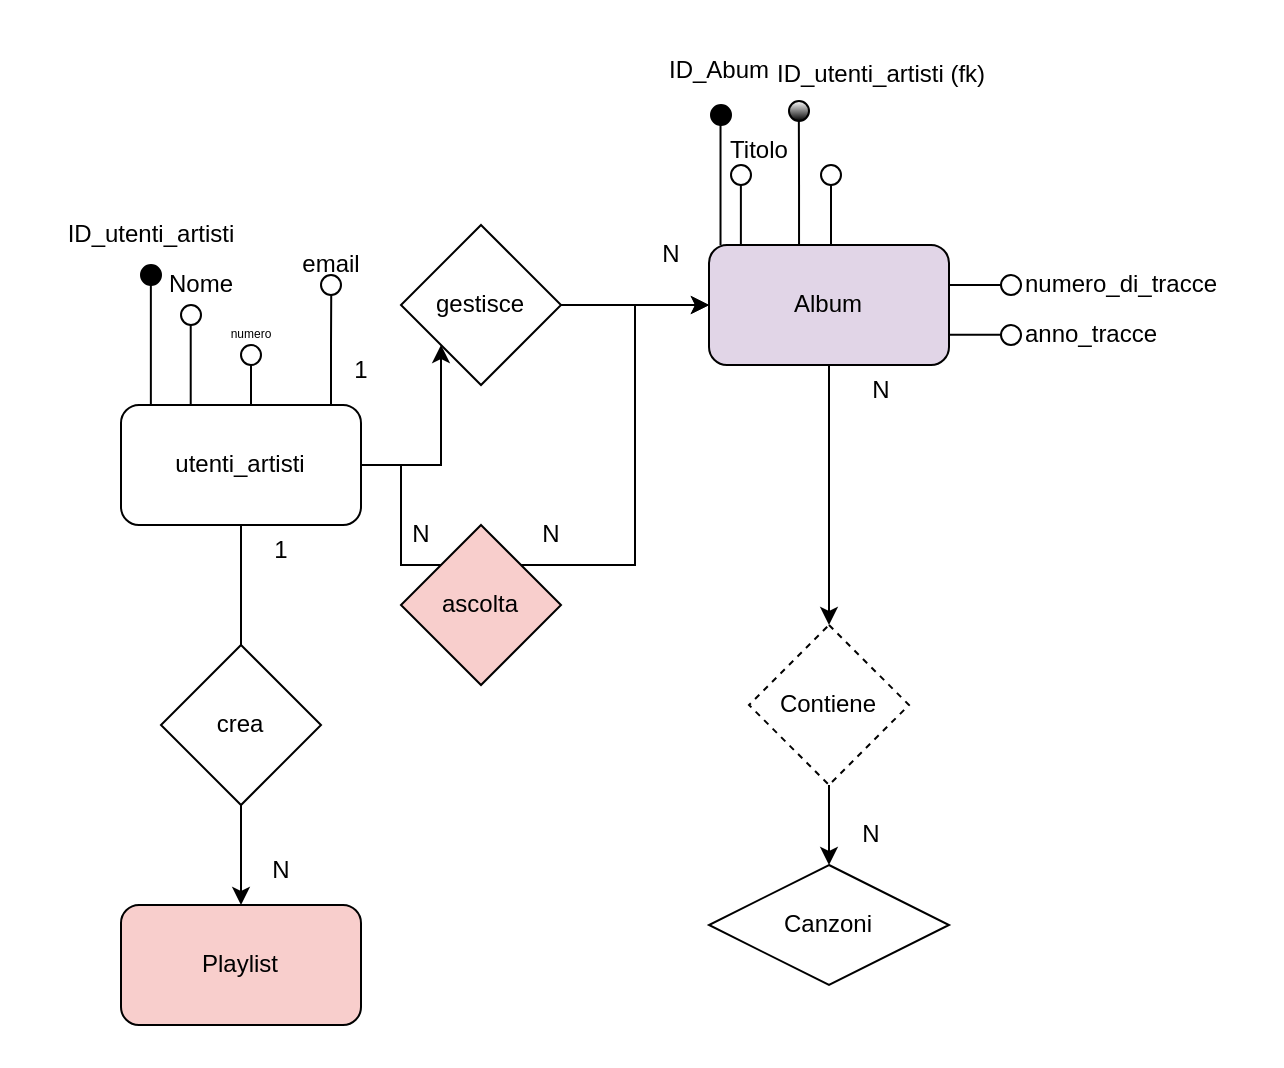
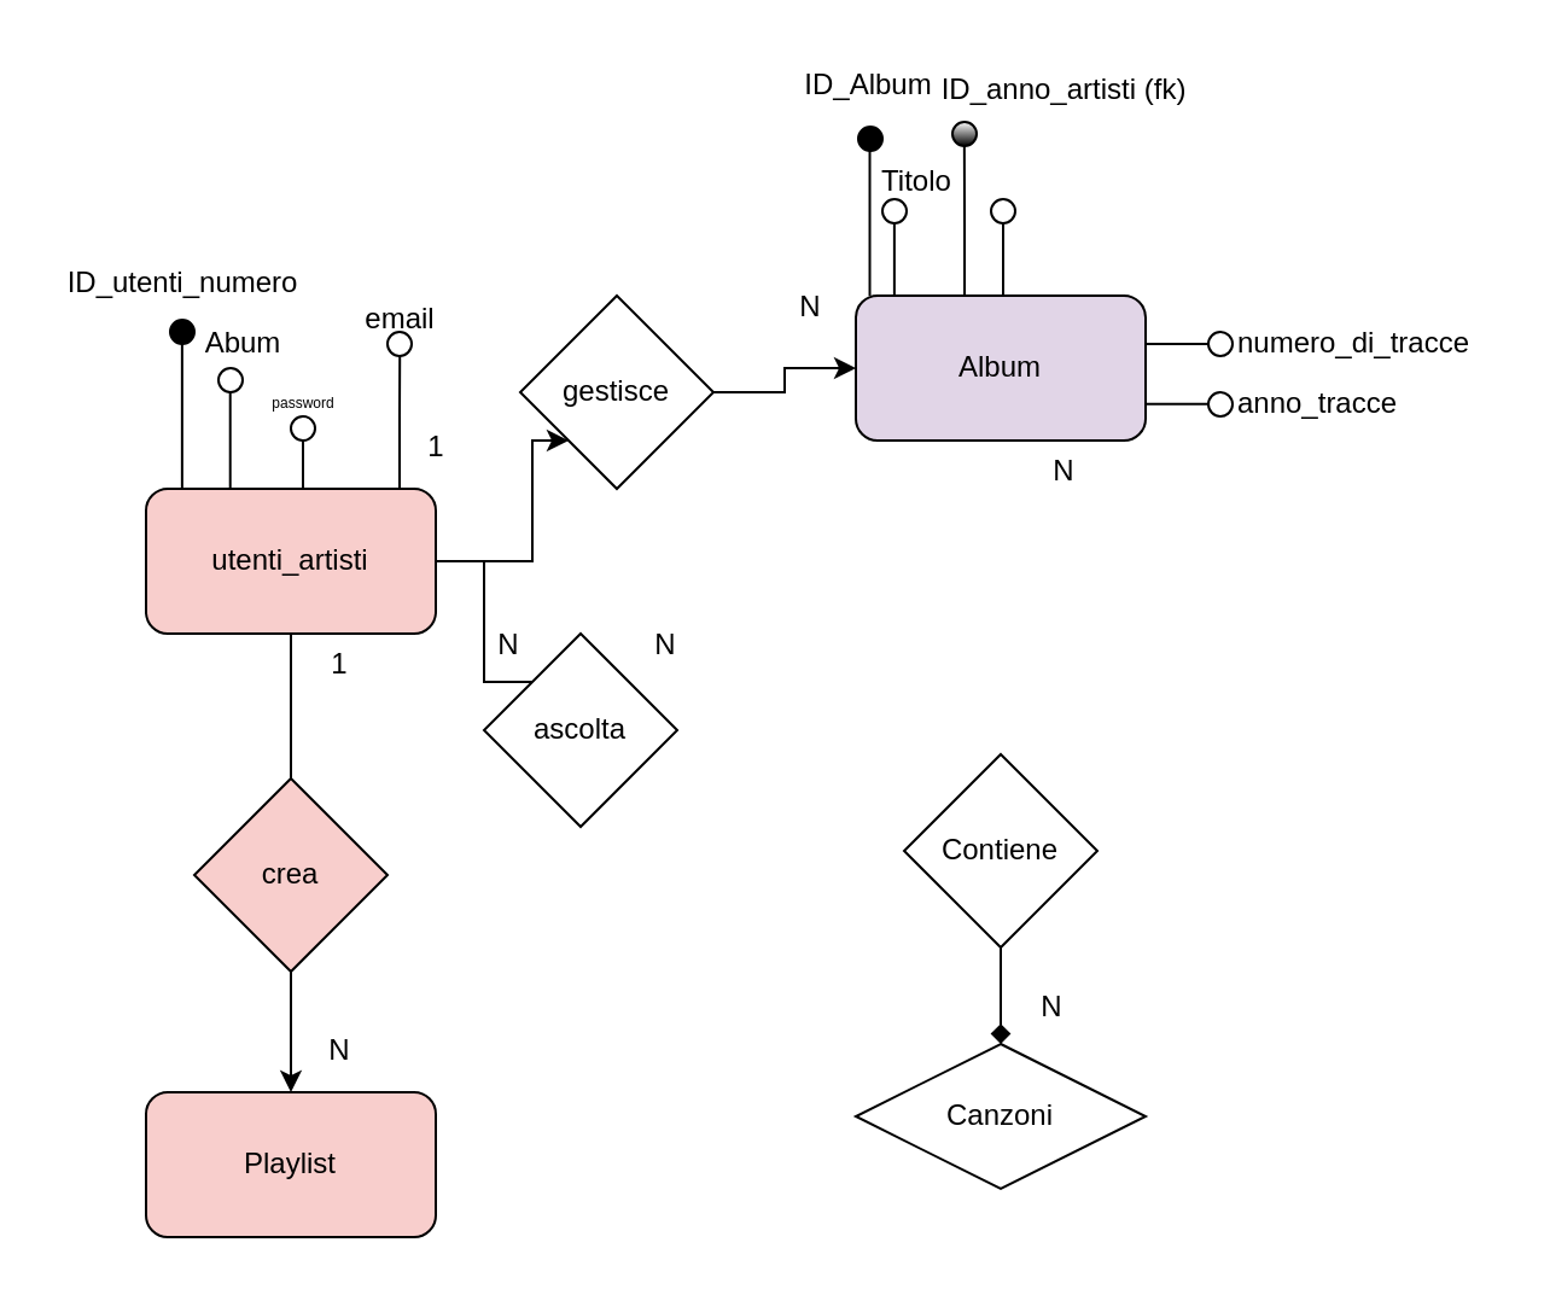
- <mxCell id="28" value="ID_Abum" style="text;html=1;align=center;verticalAlign=middle;resizable=0;points=[];autosize=1;strokeColor=none;fillColor=none;" vertex="1" parent="1"><mxGeometry x="324" y="20" width="70" height="30" as="geometry" /></mxCell>
+ <mxCell id="28" value="ID_Album" style="text;html=1;align=center;verticalAlign=middle;resizable=0;points=[];autosize=1;strokeColor=none;fillColor=none;" vertex="1" parent="1"><mxGeometry x="324" y="20" width="70" height="30" as="geometry" /></mxCell>
- <mxCell id="46" value="ID_utenti_artisti (fk)" style="text;html=1;align=center;verticalAlign=middle;resizable=0;points=[];autosize=1;strokeColor=none;fillColor=none;" vertex="1" parent="1"><mxGeometry x="375" y="22" width="130" height="30" as="geometry" /></mxCell>
+ <mxCell id="46" value="ID_anno_artisti (fk)" style="text;html=1;align=center;verticalAlign=middle;resizable=0;points=[];autosize=1;strokeColor=none;fillColor=none;" vertex="1" parent="1"><mxGeometry x="375" y="22" width="130" height="30" as="geometry" /></mxCell>
- <mxCell id="31" value="ID_utenti_artisti" style="text;html=1;align=center;verticalAlign=middle;resizable=0;points=[];autosize=1;strokeColor=none;fillColor=none;" vertex="1" parent="1"><mxGeometry x="20" y="102" width="110" height="30" as="geometry" /></mxCell>
+ <mxCell id="31" value="ID_utenti_numero" style="text;html=1;align=center;verticalAlign=middle;resizable=0;points=[];autosize=1;strokeColor=none;fillColor=none;" vertex="1" parent="1"><mxGeometry x="20" y="102" width="110" height="30" as="geometry" /></mxCell>
- <mxCell id="34" value="&lt;p style=&quot;line-height: 40%;&quot;&gt;&lt;font style=&quot;font-size: 12px;&quot;&gt;Nome&lt;/font&gt;&lt;/p&gt;" style="text;html=1;align=center;verticalAlign=middle;resizable=0;points=[];autosize=1;strokeColor=none;fillColor=none;strokeWidth=1;" vertex="1" parent="1"><mxGeometry x="70" y="122" width="60" height="40" as="geometry" /></mxCell>
+ <mxCell id="34" value="&lt;p style=&quot;line-height: 40%;&quot;&gt;&lt;font style=&quot;font-size: 12px;&quot;&gt;Abum&lt;/font&gt;&lt;/p&gt;" style="text;html=1;align=center;verticalAlign=middle;resizable=0;points=[];autosize=1;strokeColor=none;fillColor=none;strokeWidth=1;" vertex="1" parent="1"><mxGeometry x="70" y="122" width="60" height="40" as="geometry" /></mxCell>
- <mxCell id="6" value="gestisce" style="rhombus;whiteSpace=wrap;html=1;" parent="1" vertex="1"><mxGeometry x="200" y="112" width="80" height="80" as="geometry" /></mxCell>
+ <mxCell id="6" value="gestisce" style="rhombus;whiteSpace=wrap;html=1;" parent="1" vertex="1"><mxGeometry x="215" y="122" width="80" height="80" as="geometry" /></mxCell>
- <mxCell id="40" value="&lt;font style=&quot;font-size: 6px;&quot;&gt;numero&lt;/font&gt;" style="text;html=1;align=center;verticalAlign=middle;resizable=0;points=[];autosize=1;strokeColor=none;fillColor=none;" vertex="1" parent="1"><mxGeometry x="100" y="150" width="50" height="30" as="geometry" /></mxCell>
+ <mxCell id="40" value="&lt;font style=&quot;font-size: 6px;&quot;&gt;password&lt;/font&gt;" style="text;html=1;align=center;verticalAlign=middle;resizable=0;points=[];autosize=1;strokeColor=none;fillColor=none;" vertex="1" parent="1"><mxGeometry x="100" y="150" width="50" height="30" as="geometry" /></mxCell>
- <mxCell id="4" value="utenti_artisti" style="rounded=1;whiteSpace=wrap;html=1;" parent="1" vertex="1"><mxGeometry x="60" y="202" width="120" height="60" as="geometry" /></mxCell>
+ <mxCell id="4" value="utenti_artisti" style="rounded=1;whiteSpace=wrap;html=1;fillColor=#f8cecc;" parent="1" vertex="1"><mxGeometry x="60" y="202" width="120" height="60" as="geometry" /></mxCell>
- <mxCell id="9" style="edgeStyle=orthogonalEdgeStyle;rounded=0;orthogonalLoop=1;jettySize=auto;html=1;exitX=0.5;exitY=1;exitDx=0;exitDy=0;entryX=0.5;entryY=0;entryDx=0;entryDy=0;" parent="1" source="10" target="12" edge="1"><mxGeometry relative="1" as="geometry" /></mxCell>
- <mxCell id="7" style="edgeStyle=orthogonalEdgeStyle;rounded=0;orthogonalLoop=1;jettySize=auto;html=1;exitX=1;exitY=0;exitDx=0;exitDy=0;entryX=0;entryY=0.5;entryDx=0;entryDy=0;" parent="1" source="8" target="10" edge="1"><mxGeometry relative="1" as="geometry" /></mxCell>
- <mxCell id="8" value="ascolta" style="rhombus;whiteSpace=wrap;html=1;fillColor=#f8cecc;" parent="1" vertex="1"><mxGeometry x="200" y="262" width="80" height="80" as="geometry" /></mxCell>
+ <mxCell id="8" value="ascolta" style="rhombus;whiteSpace=wrap;html=1;" parent="1" vertex="1"><mxGeometry x="200" y="262" width="80" height="80" as="geometry" /></mxCell>
- <mxCell id="12" value="Contiene" style="rhombus;whiteSpace=wrap;html=1;dashed=1;" parent="1" vertex="1"><mxGeometry x="374" y="312" width="80" height="80" as="geometry" /></mxCell>
+ <mxCell id="12" value="Contiene" style="rhombus;whiteSpace=wrap;html=1;" parent="1" vertex="1"><mxGeometry x="374" y="312" width="80" height="80" as="geometry" /></mxCell>
- <mxCell id="23" value="crea" style="rhombus;whiteSpace=wrap;html=1;" vertex="1" parent="1"><mxGeometry x="80" y="322" width="80" height="80" as="geometry" /></mxCell>
+ <mxCell id="23" value="crea" style="rhombus;whiteSpace=wrap;html=1;fillColor=#f8cecc;" vertex="1" parent="1"><mxGeometry x="80" y="322" width="80" height="80" as="geometry" /></mxCell>
- <mxCell id="11" style="edgeStyle=orthogonalEdgeStyle;rounded=0;orthogonalLoop=1;jettySize=auto;html=1;exitX=0.5;exitY=1;exitDx=0;exitDy=0;entryX=0.5;entryY=0;entryDx=0;entryDy=0;" parent="1" source="12" target="13" edge="1"><mxGeometry relative="1" as="geometry" /></mxCell>
+ <mxCell id="11" style="edgeStyle=orthogonalEdgeStyle;rounded=0;orthogonalLoop=1;jettySize=auto;html=1;exitX=0.5;exitY=1;exitDx=0;exitDy=0;entryX=0.5;entryY=0;entryDx=0;entryDy=0;endArrow=diamond;" parent="1" source="12" target="13" edge="1"><mxGeometry relative="1" as="geometry" /></mxCell>
